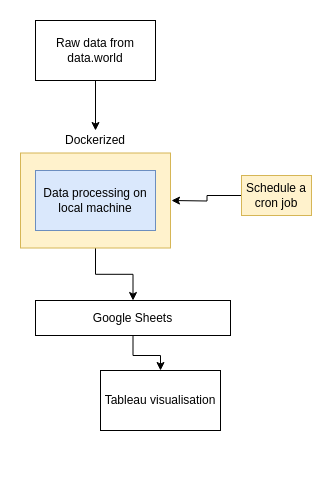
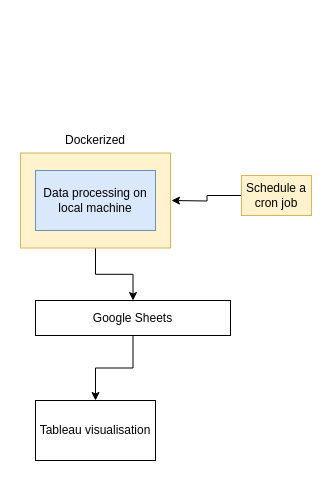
- <mxCell id="5" value="Raw data from data.world" style="rounded=0;whiteSpace=wrap;html=1;" vertex="1" parent="1"><mxGeometry x="35" y="20" width="120" height="60" as="geometry" /></mxCell>
- <mxCell id="4" style="edgeStyle=orthogonalEdgeStyle;rounded=0;orthogonalLoop=1;jettySize=auto;html=1;" edge="1" parent="1" source="5" target="10"><mxGeometry relative="1" as="geometry" /></mxCell>
- <mxCell id="9" value="Tableau visualisation" style="rounded=0;whiteSpace=wrap;html=1;" vertex="1" parent="1"><mxGeometry x="100" y="370" width="120" height="60" as="geometry" /></mxCell>
+ <mxCell id="9" value="Tableau visualisation" style="rounded=0;whiteSpace=wrap;html=1;" vertex="1" parent="1"><mxGeometry x="35" y="400" width="120" height="60" as="geometry" /></mxCell>
